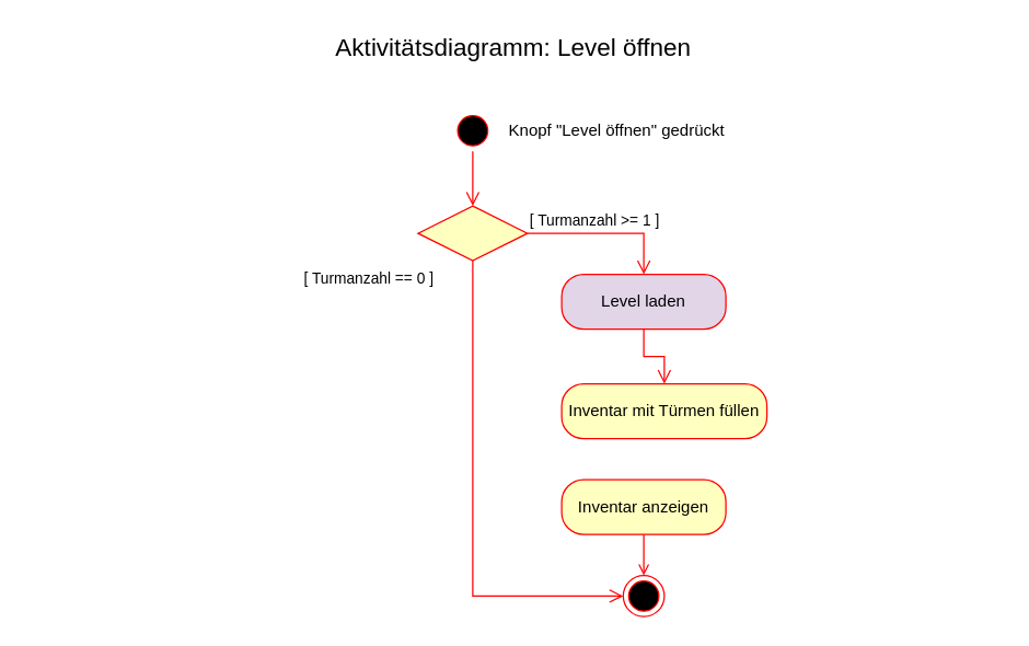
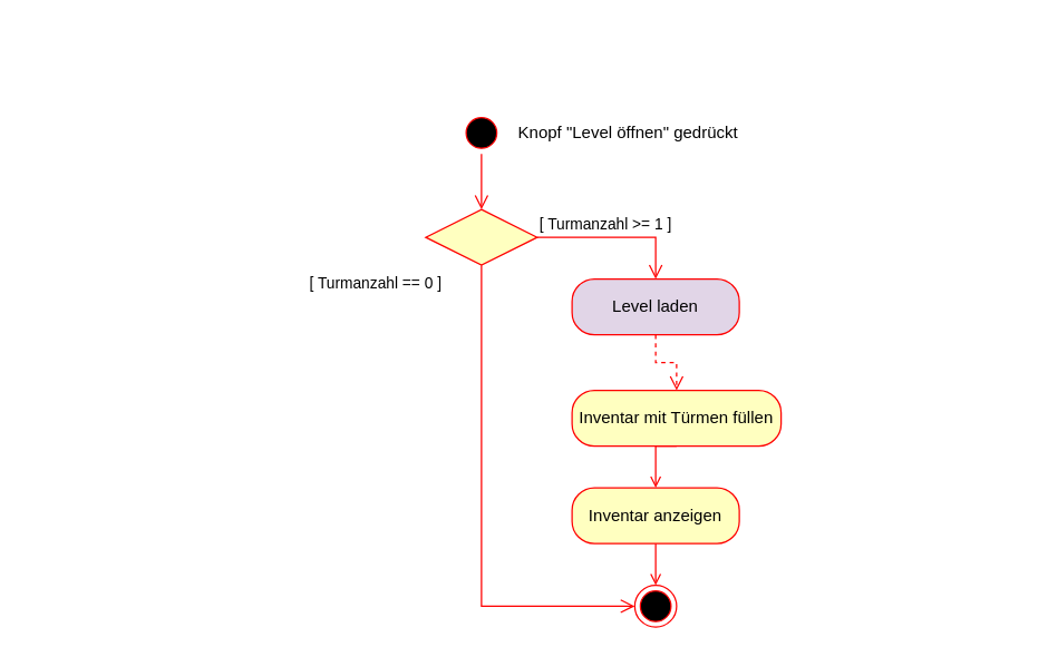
- <mxCell id="15" value="Aktivitätsdiagramm: Level öffnen" style="text;html=1;strokeColor=none;fillColor=none;align=center;verticalAlign=middle;whiteSpace=wrap;rounded=0;fontSize=18;" vertex="1" parent="1"><mxGeometry x="20" y="20" width="710" height="30" as="geometry" /></mxCell>
- <mxCell id="4" value="" style="edgeStyle=orthogonalEdgeStyle;html=1;verticalAlign=bottom;endArrow=open;endSize=8;strokeColor=#ff0000;rounded=0;entryX=0.5;entryY=0;entryDx=0;entryDy=0;" parent="1" source="3" target="6" edge="1"><mxGeometry relative="1" as="geometry"><mxPoint x="470" y="280" as="targetPoint" /></mxGeometry></mxCell>
+ <mxCell id="4" value="" style="edgeStyle=orthogonalEdgeStyle;html=1;verticalAlign=bottom;endArrow=open;endSize=8;strokeColor=#ff0000;rounded=0;entryX=0.5;entryY=0;entryDx=0;entryDy=0;dashed=1;" parent="1" source="3" target="6" edge="1"><mxGeometry relative="1" as="geometry"><mxPoint x="470" y="280" as="targetPoint" /></mxGeometry></mxCell>
+ <mxCell id="5" style="edgeStyle=orthogonalEdgeStyle;rounded=0;orthogonalLoop=1;jettySize=auto;html=1;exitX=0.5;exitY=1;exitDx=0;exitDy=0;strokeColor=#FF0000;endArrow=open;endFill=0;entryX=0.5;entryY=0;entryDx=0;entryDy=0;" parent="1" source="6" target="9" edge="1"><mxGeometry relative="1" as="geometry"><mxPoint x="470" y="350" as="targetPoint" /></mxGeometry></mxCell>
